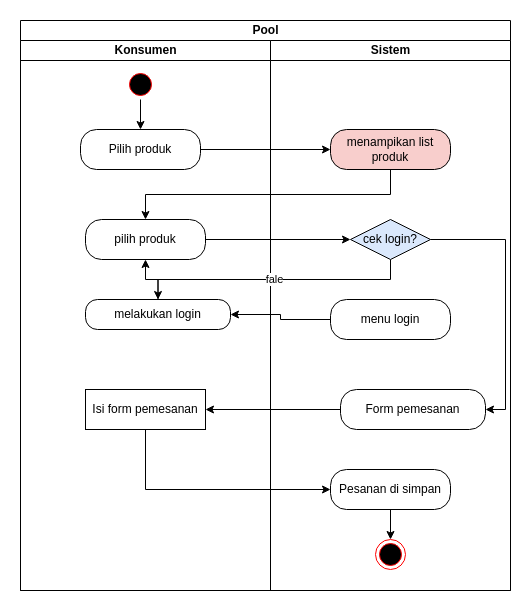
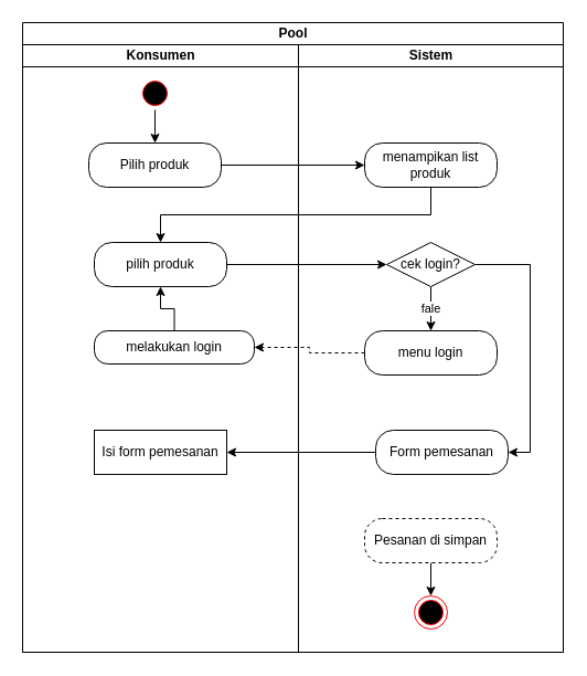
- <mxCell id="12" value="menampikan list produk" style="rounded=1;whiteSpace=wrap;html=1;arcSize=40;fillColor=#f8cecc;" vertex="1" parent="11"><mxGeometry x="60.0" y="89" width="120" height="40" as="geometry" /></mxCell>
+ <mxCell id="12" value="menampikan list produk" style="rounded=1;whiteSpace=wrap;html=1;arcSize=40;" vertex="1" parent="11"><mxGeometry x="60.0" y="89" width="120" height="40" as="geometry" /></mxCell>
- <mxCell id="15" value="cek login?" style="rhombus;whiteSpace=wrap;html=1;fillColor=#dae8fc;" vertex="1" parent="11"><mxGeometry x="80.0" y="179" width="80" height="40" as="geometry" /></mxCell>
+ <mxCell id="15" value="cek login?" style="rhombus;whiteSpace=wrap;html=1;" vertex="1" parent="11"><mxGeometry x="80.0" y="179" width="80" height="40" as="geometry" /></mxCell>
- <mxCell id="13" value="fale" style="edgeStyle=orthogonalEdgeStyle;rounded=0;orthogonalLoop=1;jettySize=auto;html=1;exitX=0.5;exitY=1;exitDx=0;exitDy=0;" edge="1" parent="11" source="15" target="9"><mxGeometry relative="1" as="geometry" /></mxCell>
+ <mxCell id="13" value="fale" style="edgeStyle=orthogonalEdgeStyle;rounded=0;orthogonalLoop=1;jettySize=auto;html=1;exitX=0.5;exitY=1;exitDx=0;exitDy=0;entryX=0.5;entryY=0;entryDx=0;entryDy=0;" edge="1" parent="11" source="15" target="16"><mxGeometry relative="1" as="geometry" /></mxCell>
- <mxCell id="24" style="edgeStyle=orthogonalEdgeStyle;rounded=0;orthogonalLoop=1;jettySize=auto;html=1;exitX=0;exitY=0.5;exitDx=0;exitDy=0;entryX=1;entryY=0.5;entryDx=0;entryDy=0;" edge="1" parent="2" source="16" target="9"><mxGeometry relative="1" as="geometry" /></mxCell>
+ <mxCell id="24" style="edgeStyle=orthogonalEdgeStyle;rounded=0;orthogonalLoop=1;jettySize=auto;html=1;exitX=0;exitY=0.5;exitDx=0;exitDy=0;entryX=1;entryY=0.5;entryDx=0;entryDy=0;dashed=1;" edge="1" parent="2" source="16" target="9"><mxGeometry relative="1" as="geometry" /></mxCell>
- <mxCell id="17" value="Form pemesanan" style="rounded=1;whiteSpace=wrap;html=1;arcSize=40;" vertex="1" parent="11"><mxGeometry x="70.0" y="349" width="145" height="40" as="geometry" /></mxCell>
+ <mxCell id="17" value="Form pemesanan" style="rounded=1;whiteSpace=wrap;html=1;arcSize=40;" vertex="1" parent="11"><mxGeometry x="70.0" y="349" width="120" height="40" as="geometry" /></mxCell>
- <mxCell id="26" style="edgeStyle=orthogonalEdgeStyle;rounded=0;orthogonalLoop=1;jettySize=auto;html=1;exitX=0.5;exitY=1;exitDx=0;exitDy=0;entryX=0;entryY=0.5;entryDx=0;entryDy=0;" edge="1" parent="2" source="10" target="19"><mxGeometry relative="1" as="geometry" /></mxCell>
- <mxCell id="19" value="Pesanan di simpan" style="rounded=1;whiteSpace=wrap;html=1;arcSize=40;" vertex="1" parent="11"><mxGeometry x="60.0" y="429" width="120" height="40" as="geometry" /></mxCell>
+ <mxCell id="19" value="Pesanan di simpan" style="rounded=1;whiteSpace=wrap;html=1;arcSize=40;dashed=1;" vertex="1" parent="11"><mxGeometry x="60.0" y="429" width="120" height="40" as="geometry" /></mxCell>
